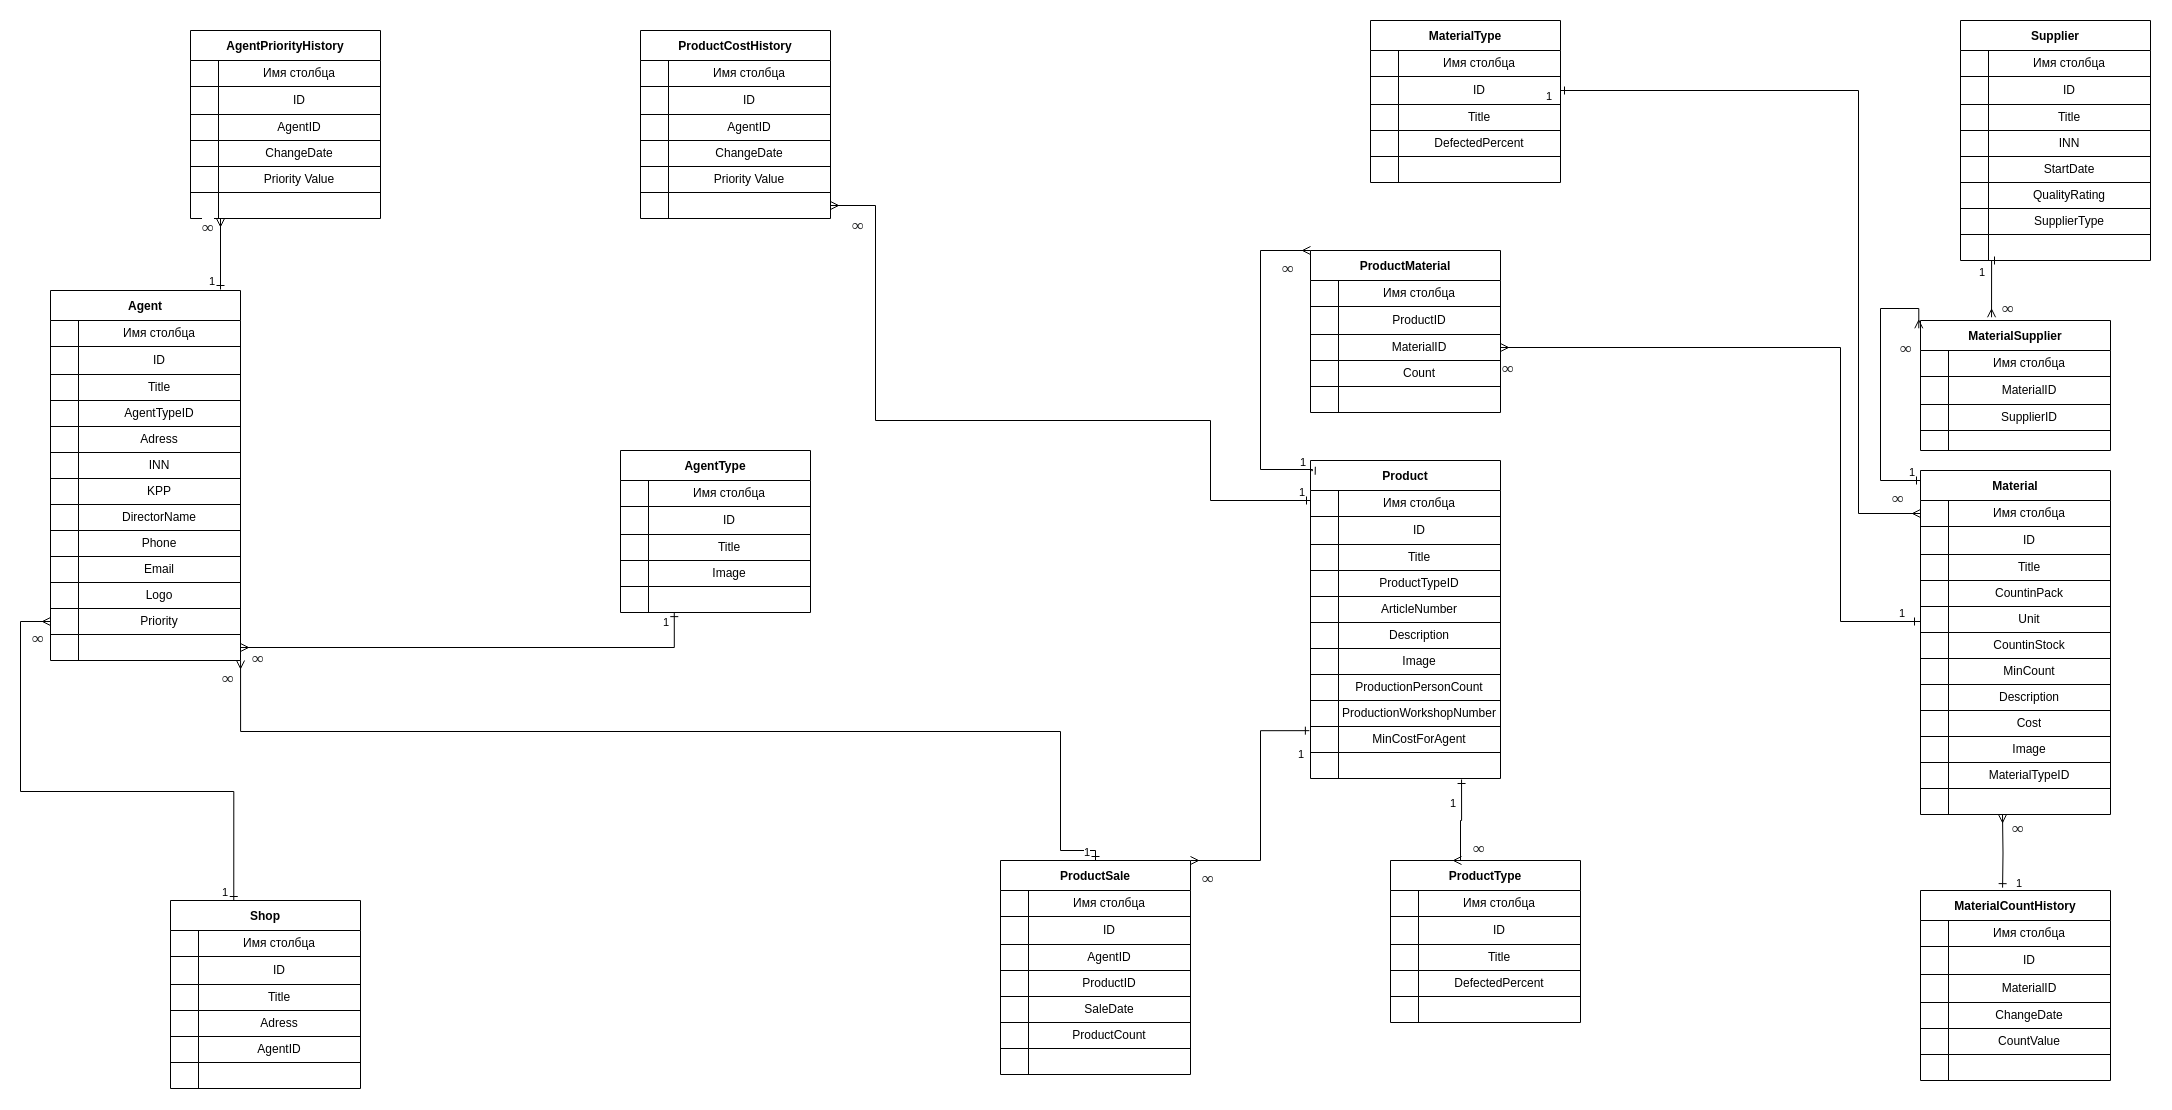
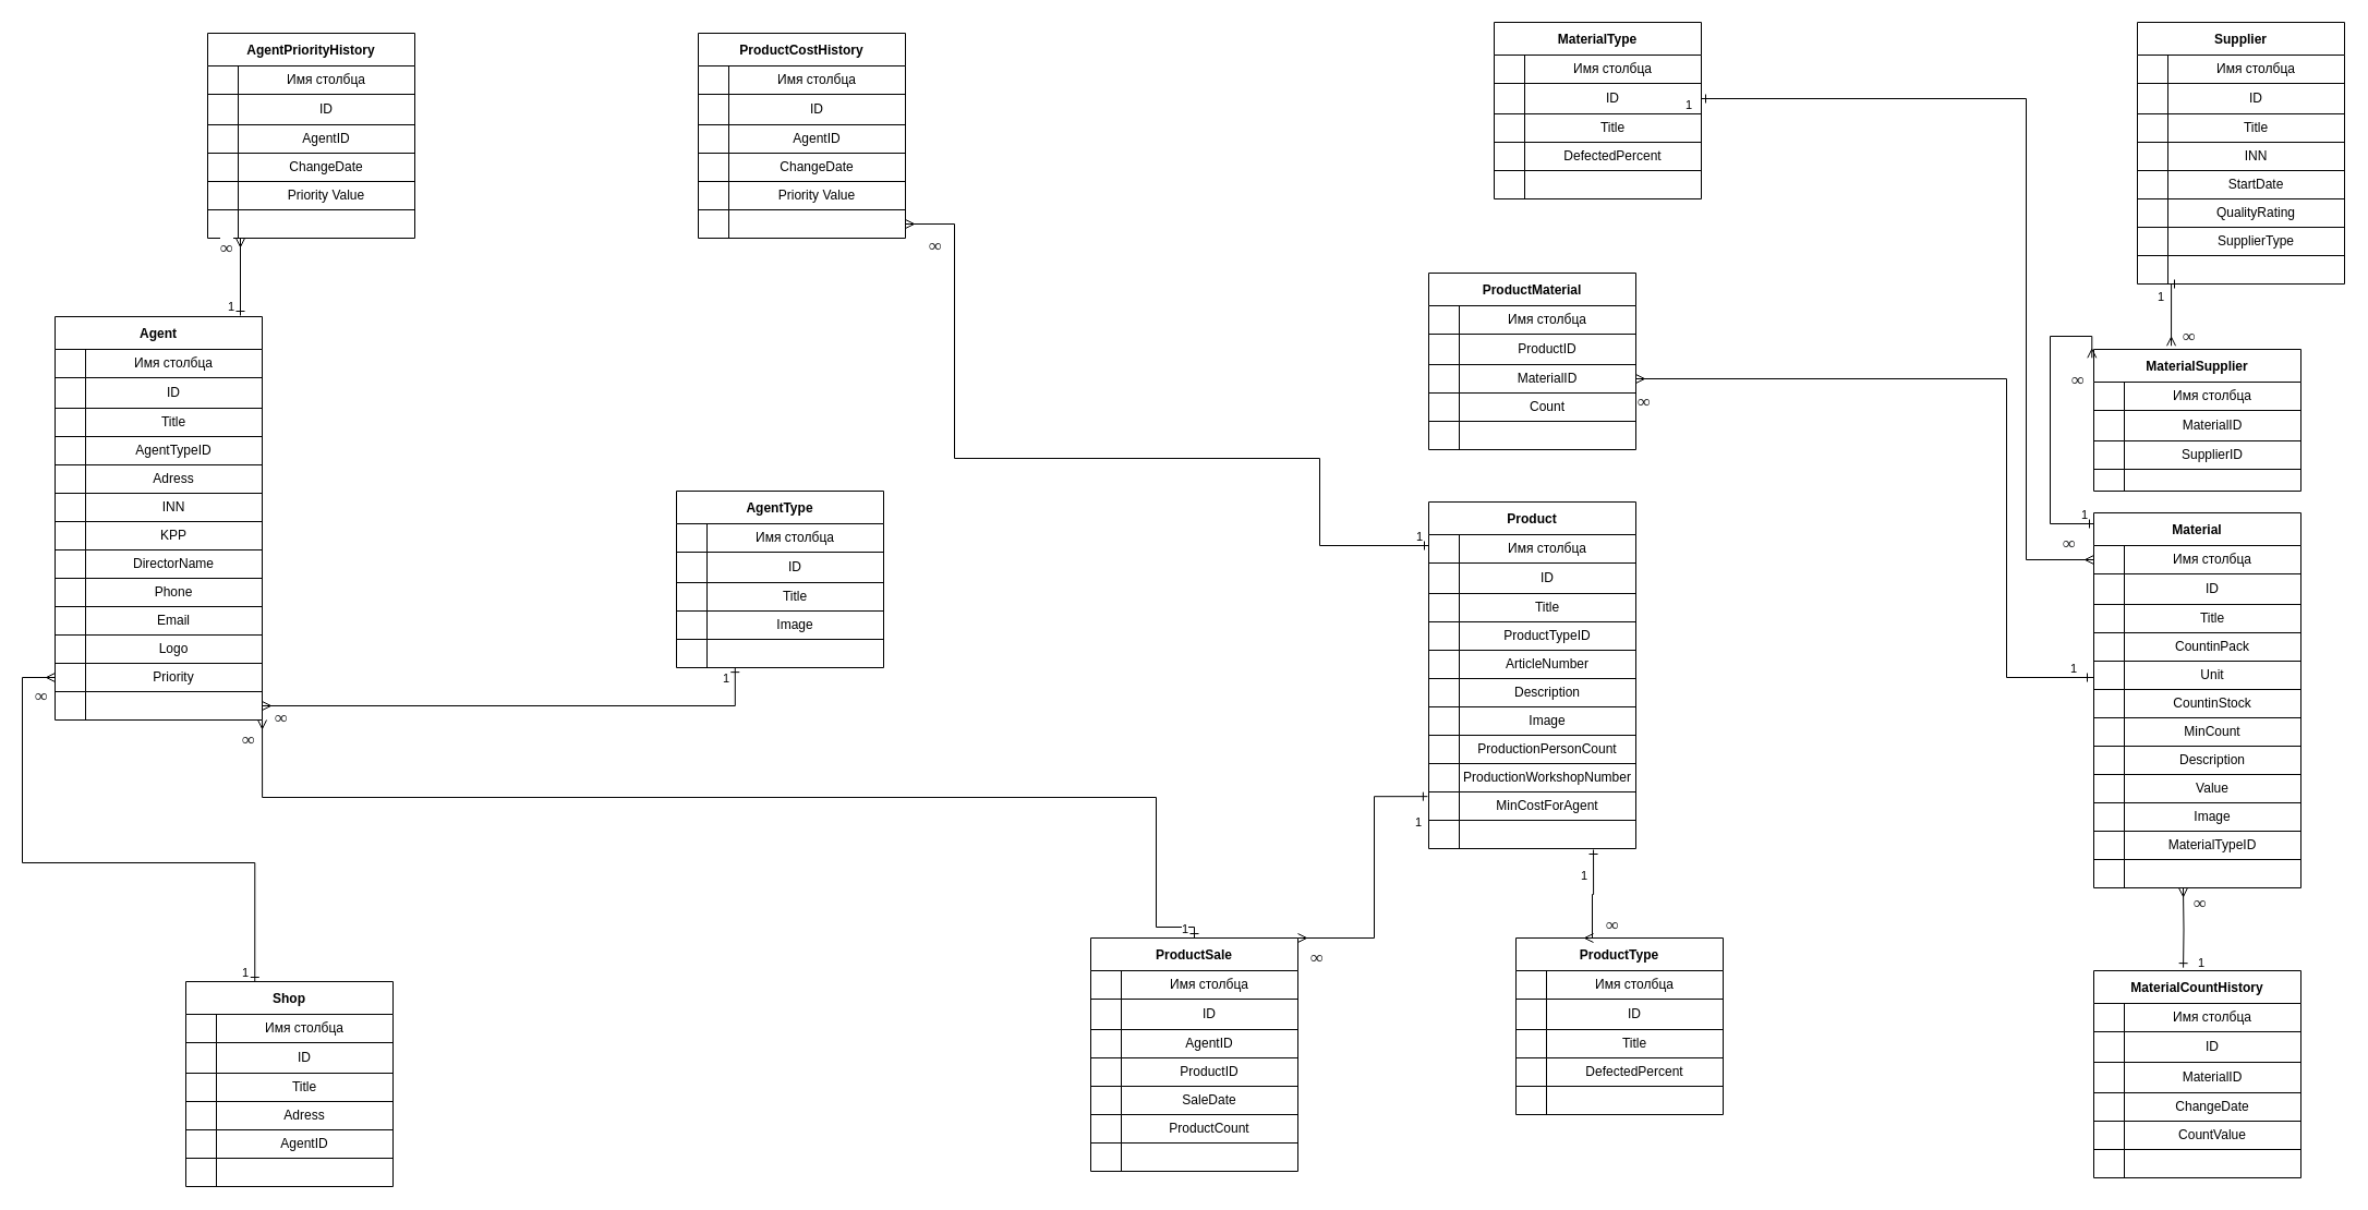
- <mxCell id="328" value="" style="endArrow=ERone;html=1;edgeStyle=orthogonalEdgeStyle;rounded=0;startArrow=ERmany;startFill=0;endFill=0;exitX=0;exitY=0;exitDx=0;exitDy=0;entryX=0.004;entryY=0.032;entryDx=0;entryDy=0;entryPerimeter=0;" edge="1" parent="1" source="153" target="169"><mxGeometry relative="1" as="geometry"><mxPoint x="1260" y="250" as="sourcePoint" /><mxPoint x="1260" y="470" as="targetPoint" /><Array as="points"><mxPoint x="1260" y="250" /><mxPoint x="1260" y="469" /><mxPoint x="1312" y="469" /></Array></mxGeometry></mxCell>
- <mxCell id="329" value="&lt;span style=&quot;color: rgb(32, 33, 34); font-family: times, serif, &amp;quot;palatino linotype&amp;quot;, &amp;quot;new athena unicode&amp;quot;, athena, gentium, code2000; font-size: 16.8px;&quot;&gt;∞&lt;/span&gt;" style="edgeLabel;resizable=0;html=1;align=left;verticalAlign=bottom;rounded=0;" connectable="0" vertex="1" parent="328"><mxGeometry x="-1" relative="1" as="geometry"><mxPoint x="-30" y="30" as="offset" /></mxGeometry></mxCell>
- <mxCell id="330" value="1" style="edgeLabel;resizable=0;html=1;align=right;verticalAlign=bottom;rounded=0;" connectable="0" vertex="1" parent="328"><mxGeometry x="1" relative="1" as="geometry"><mxPoint x="-5" as="offset" /></mxGeometry></mxCell>
- <mxCell id="284" value="Cost" style="shape=partialRectangle;html=1;whiteSpace=wrap;connectable=0;fillColor=none;top=0;left=0;bottom=0;right=0;overflow=hidden;" vertex="1" parent="282"><mxGeometry x="28" width="162" height="26" as="geometry"><mxRectangle width="162" height="26" as="alternateBounds" /></mxGeometry></mxCell>
+ <mxCell id="284" value="Value" style="shape=partialRectangle;html=1;whiteSpace=wrap;connectable=0;fillColor=none;top=0;left=0;bottom=0;right=0;overflow=hidden;" vertex="1" parent="282"><mxGeometry x="28" width="162" height="26" as="geometry"><mxRectangle width="162" height="26" as="alternateBounds" /></mxGeometry></mxCell>
